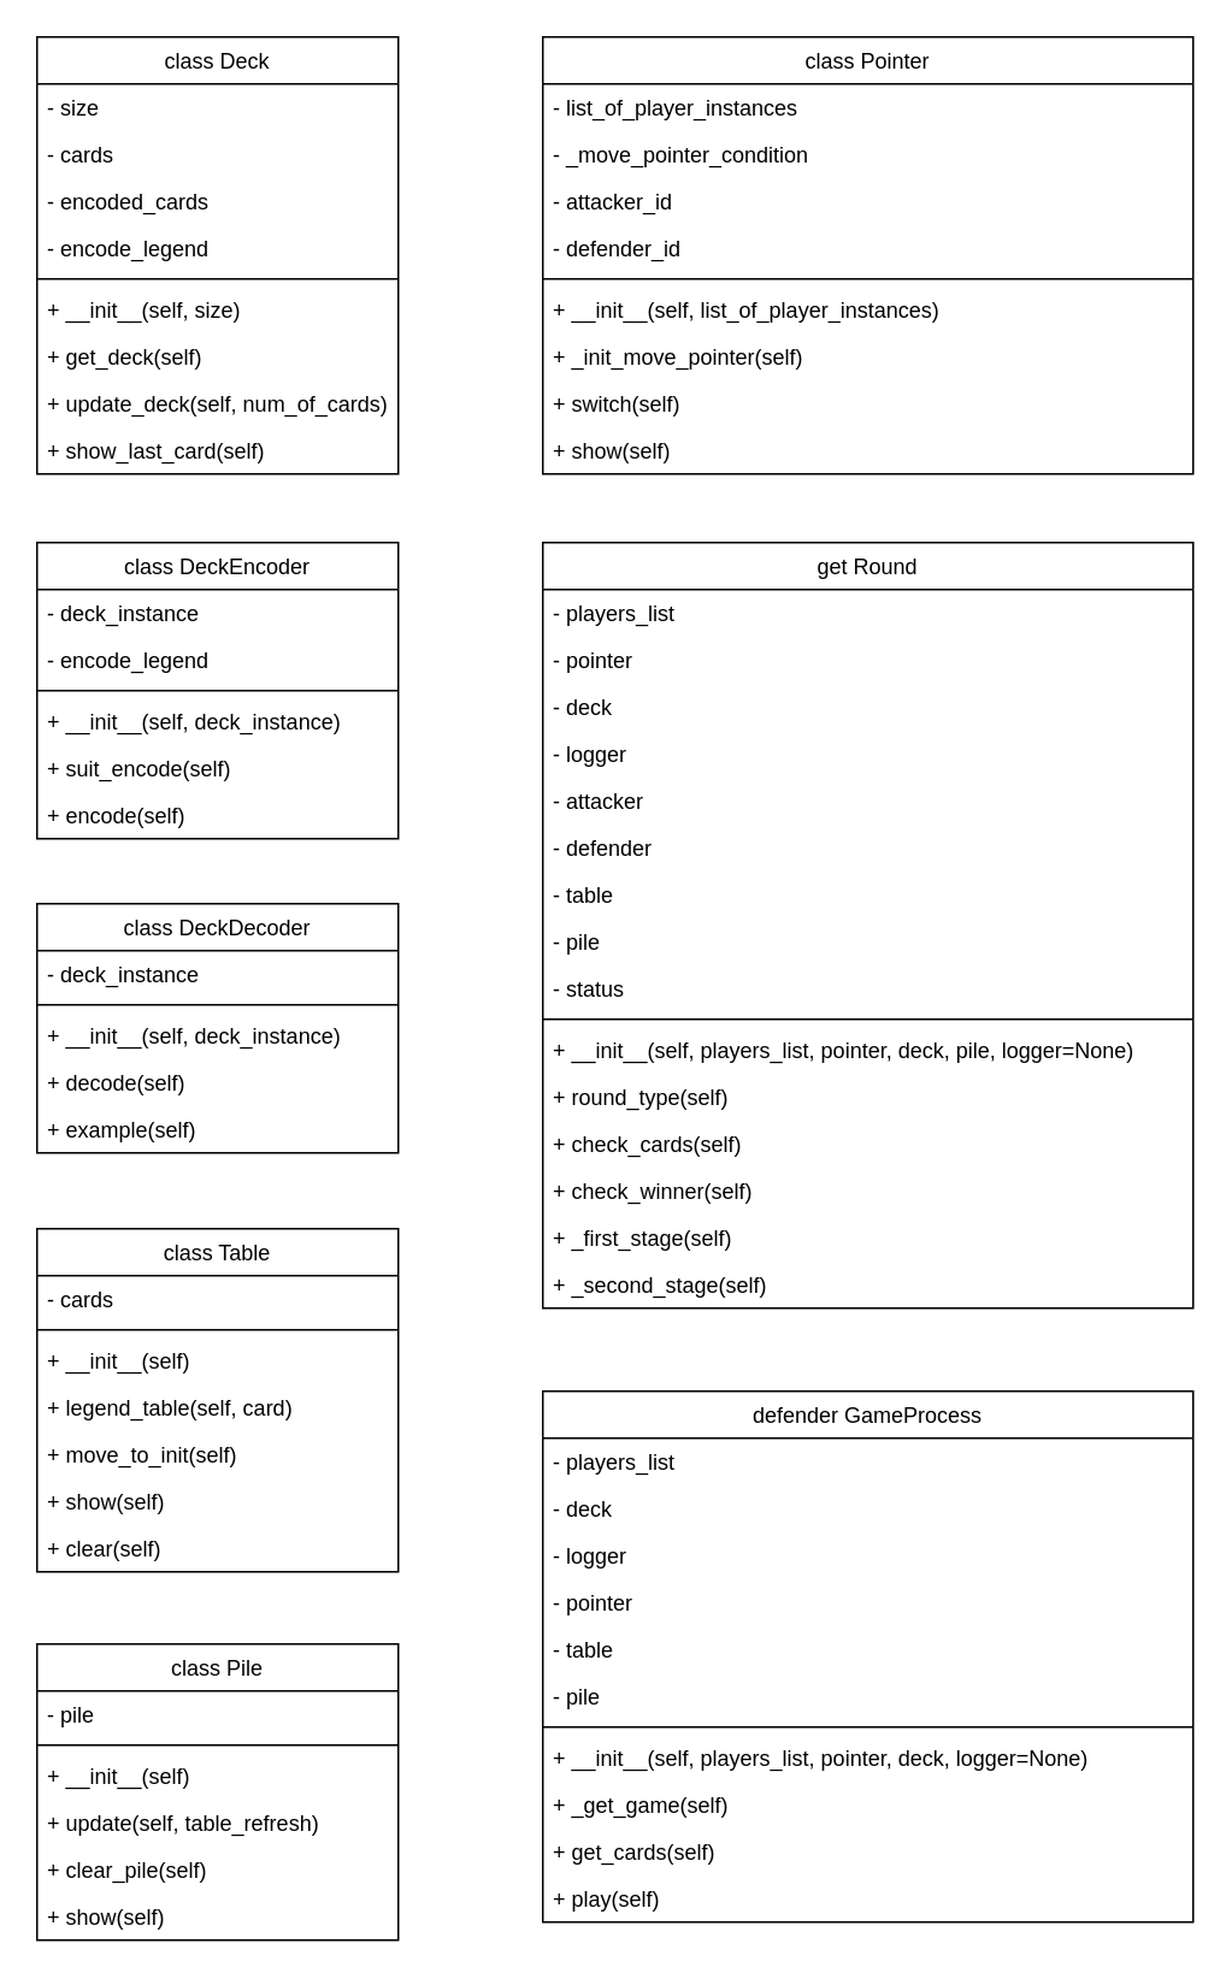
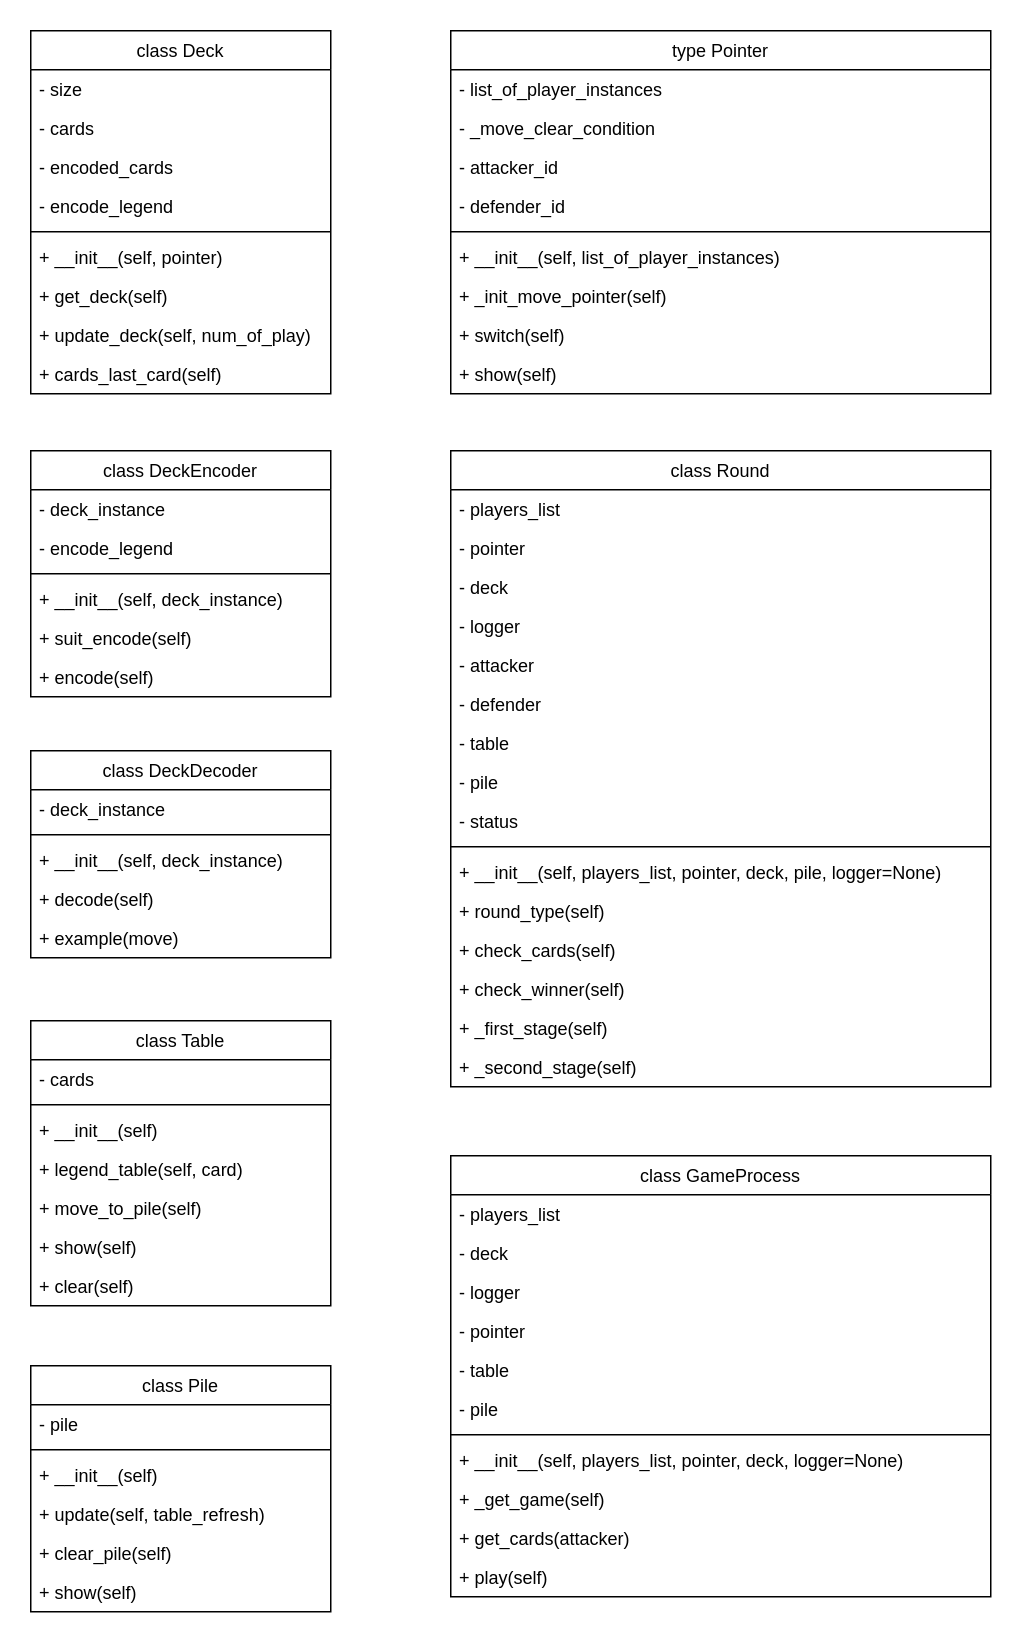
- <mxCell id="12" value="class Pointer" style="swimlane;fontStyle=0;childLayout=stackLayout;horizontal=1;startSize=26;fillColor=none;horizontalStack=0;resizeParent=1;resizeParentMax=0;resizeLast=0;collapsible=1;marginBottom=0;" vertex="1" parent="1"><mxGeometry x="300" y="20" width="360" height="242" as="geometry"><mxRectangle x="120" y="240" width="90" height="26" as="alternateBounds" /></mxGeometry></mxCell>
+ <mxCell id="12" value="type Pointer" style="swimlane;fontStyle=0;childLayout=stackLayout;horizontal=1;startSize=26;fillColor=none;horizontalStack=0;resizeParent=1;resizeParentMax=0;resizeLast=0;collapsible=1;marginBottom=0;" vertex="1" parent="1"><mxGeometry x="300" y="20" width="360" height="242" as="geometry"><mxRectangle x="120" y="240" width="90" height="26" as="alternateBounds" /></mxGeometry></mxCell>
- <mxCell id="14" value="- _move_pointer_condition" style="text;strokeColor=none;fillColor=none;align=left;verticalAlign=top;spacingLeft=4;spacingRight=4;overflow=hidden;rotatable=0;points=[[0,0.5],[1,0.5]];portConstraint=eastwest;" vertex="1" parent="12"><mxGeometry y="52" width="360" height="26" as="geometry" /></mxCell>
+ <mxCell id="14" value="- _move_clear_condition" style="text;strokeColor=none;fillColor=none;align=left;verticalAlign=top;spacingLeft=4;spacingRight=4;overflow=hidden;rotatable=0;points=[[0,0.5],[1,0.5]];portConstraint=eastwest;" vertex="1" parent="12"><mxGeometry y="52" width="360" height="26" as="geometry" /></mxCell>
- <mxCell id="8" value="+ __init__(self, size)" style="text;strokeColor=none;fillColor=none;align=left;verticalAlign=top;spacingLeft=4;spacingRight=4;overflow=hidden;rotatable=0;points=[[0,0.5],[1,0.5]];portConstraint=eastwest;" vertex="1" parent="2"><mxGeometry y="138" width="200" height="26" as="geometry" /></mxCell>
+ <mxCell id="8" value="+ __init__(self, pointer)" style="text;strokeColor=none;fillColor=none;align=left;verticalAlign=top;spacingLeft=4;spacingRight=4;overflow=hidden;rotatable=0;points=[[0,0.5],[1,0.5]];portConstraint=eastwest;" vertex="1" parent="2"><mxGeometry y="138" width="200" height="26" as="geometry" /></mxCell>
- <mxCell id="10" value="+ update_deck(self, num_of_cards)" style="text;strokeColor=none;fillColor=none;align=left;verticalAlign=top;spacingLeft=4;spacingRight=4;overflow=hidden;rotatable=0;points=[[0,0.5],[1,0.5]];portConstraint=eastwest;" vertex="1" parent="2"><mxGeometry y="190" width="200" height="26" as="geometry" /></mxCell>
+ <mxCell id="10" value="+ update_deck(self, num_of_play)" style="text;strokeColor=none;fillColor=none;align=left;verticalAlign=top;spacingLeft=4;spacingRight=4;overflow=hidden;rotatable=0;points=[[0,0.5],[1,0.5]];portConstraint=eastwest;" vertex="1" parent="2"><mxGeometry y="190" width="200" height="26" as="geometry" /></mxCell>
- <mxCell id="11" value="+ show_last_card(self)" style="text;strokeColor=none;fillColor=none;align=left;verticalAlign=top;spacingLeft=4;spacingRight=4;overflow=hidden;rotatable=0;points=[[0,0.5],[1,0.5]];portConstraint=eastwest;" vertex="1" parent="2"><mxGeometry y="216" width="200" height="26" as="geometry" /></mxCell>
+ <mxCell id="11" value="+ cards_last_card(self)" style="text;strokeColor=none;fillColor=none;align=left;verticalAlign=top;spacingLeft=4;spacingRight=4;overflow=hidden;rotatable=0;points=[[0,0.5],[1,0.5]];portConstraint=eastwest;" vertex="1" parent="2"><mxGeometry y="216" width="200" height="26" as="geometry" /></mxCell>
- <mxCell id="50" value="get Round" style="swimlane;fontStyle=0;childLayout=stackLayout;horizontal=1;startSize=26;fillColor=none;horizontalStack=0;resizeParent=1;resizeParentMax=0;resizeLast=0;collapsible=1;marginBottom=0;" vertex="1" parent="1"><mxGeometry x="300" y="300" width="360" height="424" as="geometry"><mxRectangle x="120" y="240" width="90" height="26" as="alternateBounds" /></mxGeometry></mxCell>
+ <mxCell id="50" value="class Round" style="swimlane;fontStyle=0;childLayout=stackLayout;horizontal=1;startSize=26;fillColor=none;horizontalStack=0;resizeParent=1;resizeParentMax=0;resizeLast=0;collapsible=1;marginBottom=0;" vertex="1" parent="1"><mxGeometry x="300" y="300" width="360" height="424" as="geometry"><mxRectangle x="120" y="240" width="90" height="26" as="alternateBounds" /></mxGeometry></mxCell>
- <mxCell id="34" value="+ example(self)" style="text;strokeColor=none;fillColor=none;align=left;verticalAlign=top;spacingLeft=4;spacingRight=4;overflow=hidden;rotatable=0;points=[[0,0.5],[1,0.5]];portConstraint=eastwest;" vertex="1" parent="29"><mxGeometry y="112" width="200" height="26" as="geometry" /></mxCell>
+ <mxCell id="34" value="+ example(move)" style="text;strokeColor=none;fillColor=none;align=left;verticalAlign=top;spacingLeft=4;spacingRight=4;overflow=hidden;rotatable=0;points=[[0,0.5],[1,0.5]];portConstraint=eastwest;" vertex="1" parent="29"><mxGeometry y="112" width="200" height="26" as="geometry" /></mxCell>
- <mxCell id="67" value="defender GameProcess" style="swimlane;fontStyle=0;childLayout=stackLayout;horizontal=1;startSize=26;fillColor=none;horizontalStack=0;resizeParent=1;resizeParentMax=0;resizeLast=0;collapsible=1;marginBottom=0;" vertex="1" parent="1"><mxGeometry x="300" y="770" width="360" height="294" as="geometry"><mxRectangle x="120" y="240" width="90" height="26" as="alternateBounds" /></mxGeometry></mxCell>
+ <mxCell id="67" value="class GameProcess" style="swimlane;fontStyle=0;childLayout=stackLayout;horizontal=1;startSize=26;fillColor=none;horizontalStack=0;resizeParent=1;resizeParentMax=0;resizeLast=0;collapsible=1;marginBottom=0;" vertex="1" parent="1"><mxGeometry x="300" y="770" width="360" height="294" as="geometry"><mxRectangle x="120" y="240" width="90" height="26" as="alternateBounds" /></mxGeometry></mxCell>
- <mxCell id="40" value="+ move_to_init(self)" style="text;strokeColor=none;fillColor=none;align=left;verticalAlign=top;spacingLeft=4;spacingRight=4;overflow=hidden;rotatable=0;points=[[0,0.5],[1,0.5]];portConstraint=eastwest;" vertex="1" parent="35"><mxGeometry y="112" width="200" height="26" as="geometry" /></mxCell>
+ <mxCell id="40" value="+ move_to_pile(self)" style="text;strokeColor=none;fillColor=none;align=left;verticalAlign=top;spacingLeft=4;spacingRight=4;overflow=hidden;rotatable=0;points=[[0,0.5],[1,0.5]];portConstraint=eastwest;" vertex="1" parent="35"><mxGeometry y="112" width="200" height="26" as="geometry" /></mxCell>
- <mxCell id="77" value="+ get_cards(self)" style="text;strokeColor=none;fillColor=none;align=left;verticalAlign=top;spacingLeft=4;spacingRight=4;overflow=hidden;rotatable=0;points=[[0,0.5],[1,0.5]];portConstraint=eastwest;" vertex="1" parent="67"><mxGeometry y="242" width="360" height="26" as="geometry" /></mxCell>
+ <mxCell id="77" value="+ get_cards(attacker)" style="text;strokeColor=none;fillColor=none;align=left;verticalAlign=top;spacingLeft=4;spacingRight=4;overflow=hidden;rotatable=0;points=[[0,0.5],[1,0.5]];portConstraint=eastwest;" vertex="1" parent="67"><mxGeometry y="242" width="360" height="26" as="geometry" /></mxCell>
